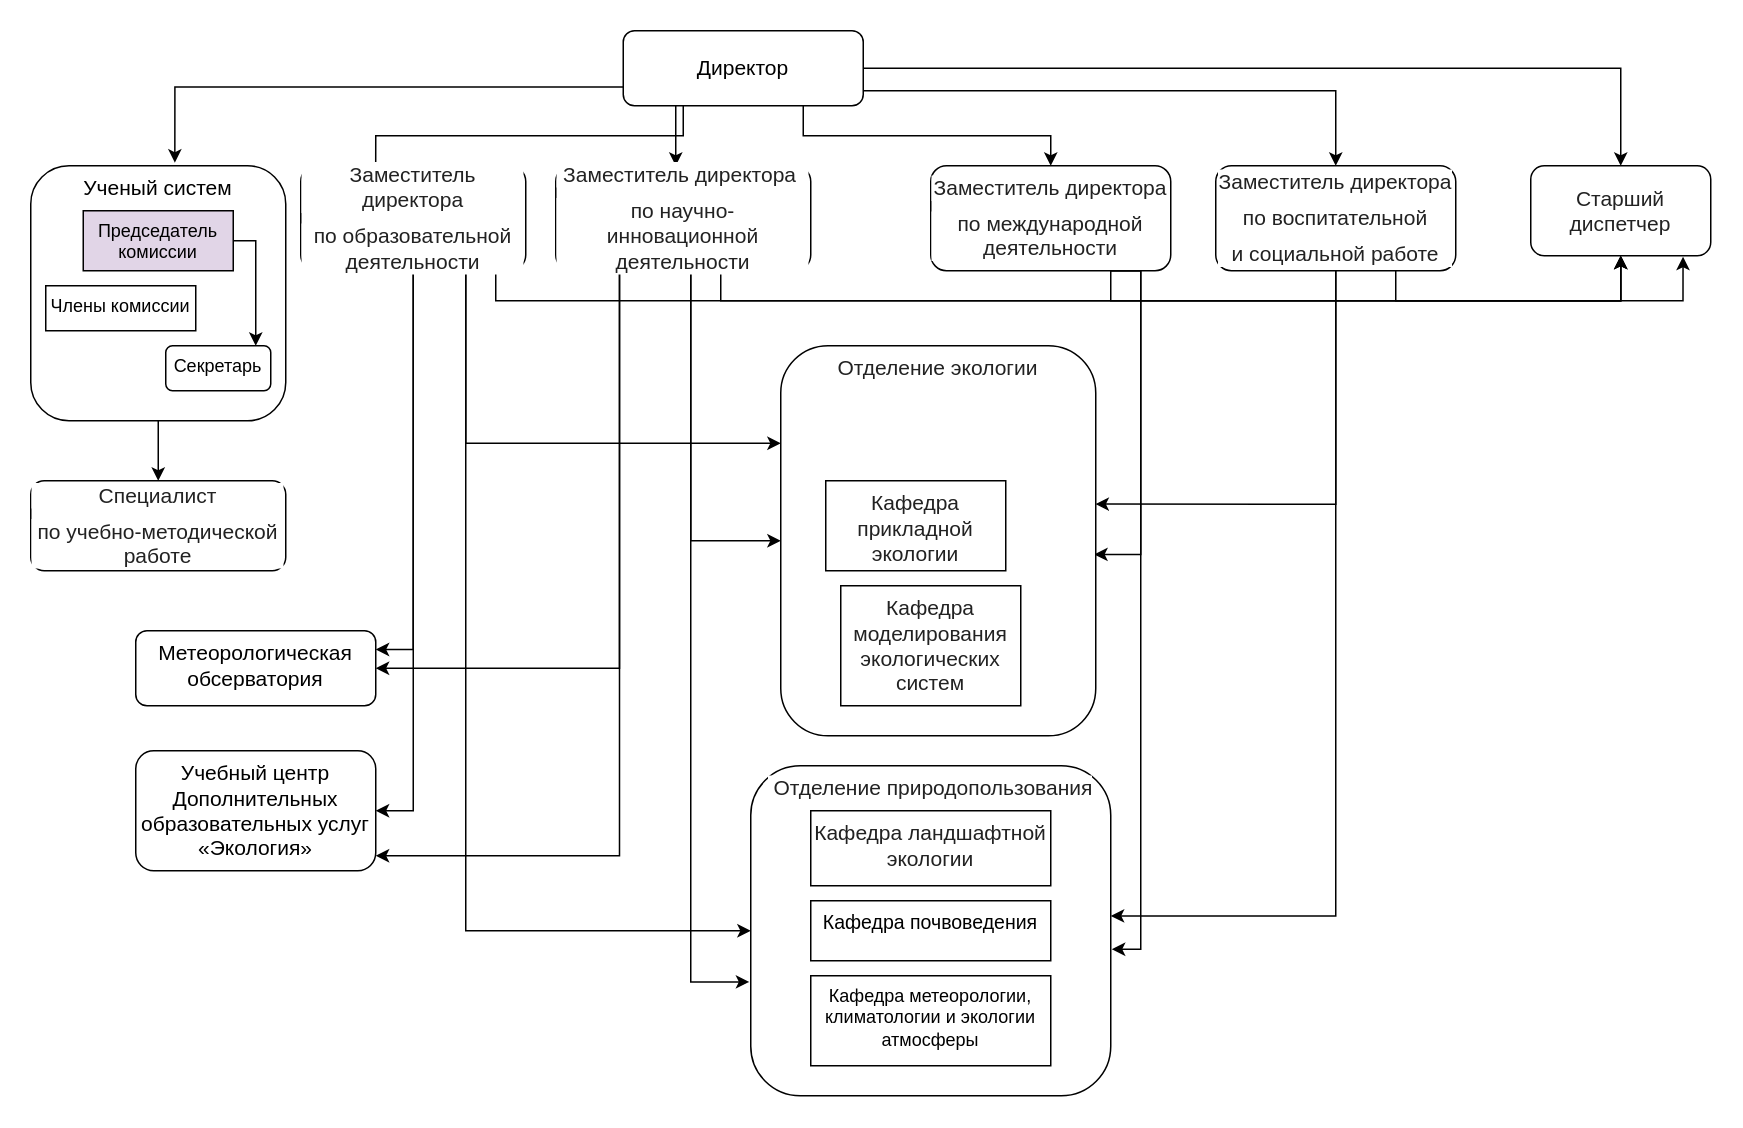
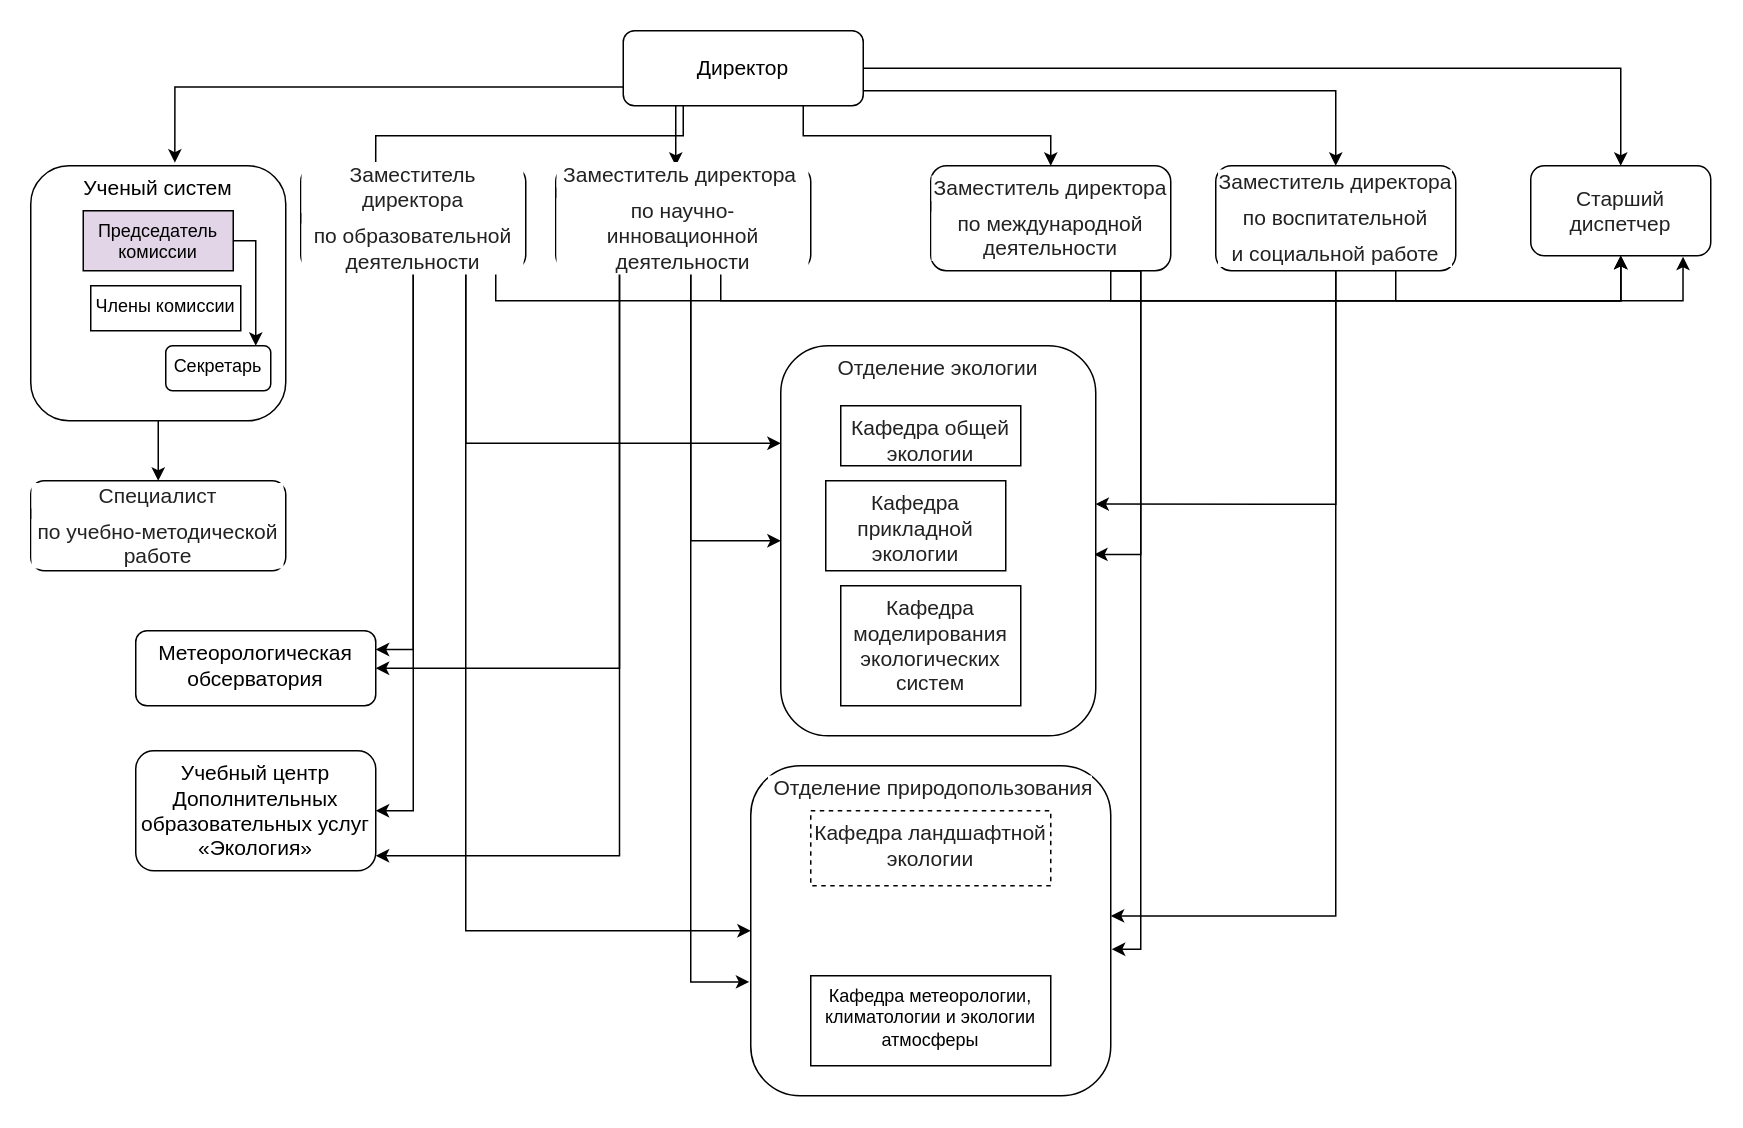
- <mxCell id="35" value="Члены комиссии" style="rounded=0;whiteSpace=wrap;html=1;verticalAlign=top;" vertex="1" parent="1"><mxGeometry x="30" y="190" width="100" height="30" as="geometry" /></mxCell>
+ <mxCell id="35" value="Члены комиссии" style="rounded=0;whiteSpace=wrap;html=1;verticalAlign=top;" vertex="1" parent="1"><mxGeometry x="60" y="190" width="100" height="30" as="geometry" /></mxCell>
+ <mxCell id="39" value="&lt;span style=&quot;color: rgb(34 , 34 , 34) ; font-family: &amp;#34;pt sans&amp;#34; , sans-serif ; font-size: 14px ; text-align: justify ; background-color: rgb(255 , 255 , 255)&quot;&gt;Кафедра общей экологии&lt;/span&gt;" style="rounded=0;whiteSpace=wrap;html=1;verticalAlign=top;" vertex="1" parent="1"><mxGeometry x="560" y="270" width="120" height="40" as="geometry" /></mxCell>
- <mxCell id="45" value="&lt;span style=&quot;color: rgb(34 , 34 , 34) ; font-family: &amp;#34;pt sans&amp;#34; , sans-serif ; font-size: 14px ; text-align: justify ; background-color: rgb(255 , 255 , 255)&quot;&gt;Кафедра ландшафтной экологии&lt;/span&gt;" style="rounded=0;whiteSpace=wrap;html=1;verticalAlign=top;" vertex="1" parent="1"><mxGeometry x="540" y="540" width="160" height="50" as="geometry" /></mxCell>
+ <mxCell id="45" value="&lt;span style=&quot;color: rgb(34 , 34 , 34) ; font-family: &amp;#34;pt sans&amp;#34; , sans-serif ; font-size: 14px ; text-align: justify ; background-color: rgb(255 , 255 , 255)&quot;&gt;Кафедра ландшафтной экологии&lt;/span&gt;" style="rounded=0;whiteSpace=wrap;html=1;verticalAlign=top;dashed=1;" vertex="1" parent="1"><mxGeometry x="540" y="540" width="160" height="50" as="geometry" /></mxCell>
- <mxCell id="46" value="&lt;font style=&quot;font-size: 13px&quot;&gt;Кафедра почвоведения&lt;/font&gt;" style="rounded=0;whiteSpace=wrap;html=1;verticalAlign=top;" vertex="1" parent="1"><mxGeometry x="540" y="600" width="160" height="40" as="geometry" /></mxCell>
